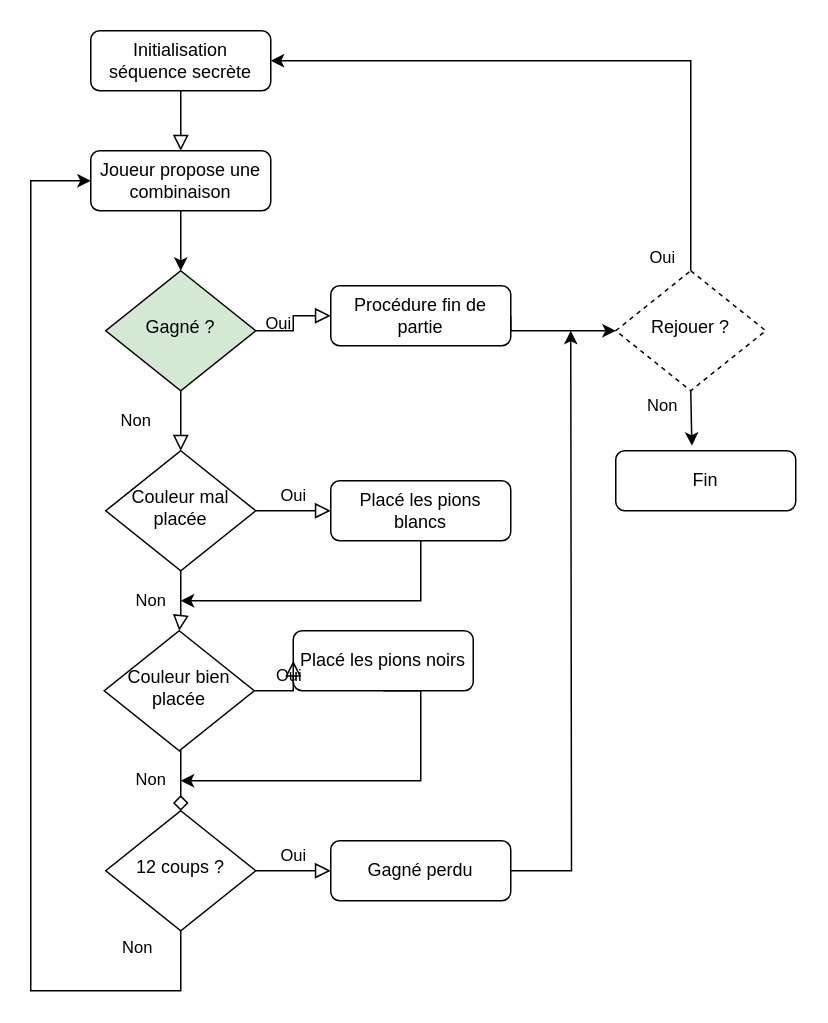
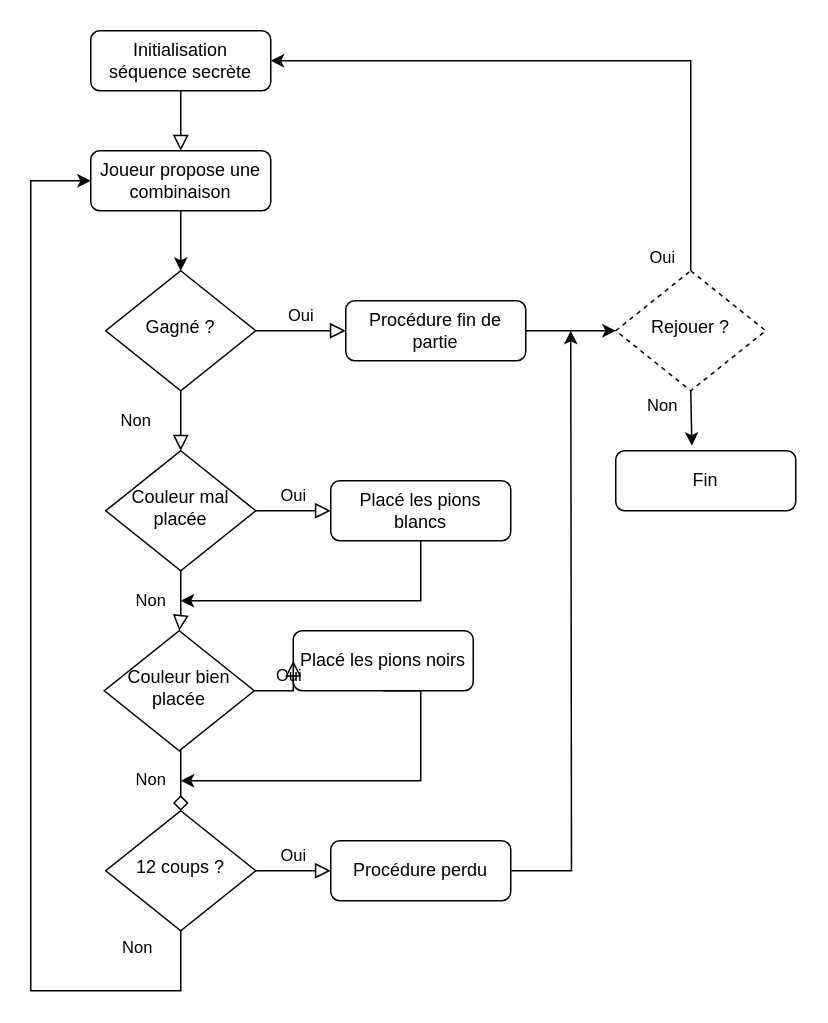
- <mxCell id="8" value="Procédure fin de partie" style="rounded=1;whiteSpace=wrap;html=1;fontSize=12;glass=0;strokeWidth=1;shadow=0;" parent="1" vertex="1"><mxGeometry x="220" y="190" width="120" height="40" as="geometry" /></mxCell>
+ <mxCell id="8" value="Procédure fin de partie" style="rounded=1;whiteSpace=wrap;html=1;fontSize=12;glass=0;strokeWidth=1;shadow=0;" parent="1" vertex="1"><mxGeometry x="230" y="200" width="120" height="40" as="geometry" /></mxCell>
- <mxCell id="6" value="Gagné ?" style="rhombus;whiteSpace=wrap;html=1;shadow=0;fontFamily=Helvetica;fontSize=12;align=center;strokeWidth=1;spacing=6;spacingTop=-4;fillColor=#d5e8d4;" parent="1" vertex="1"><mxGeometry x="70" y="180" width="100" height="80" as="geometry" /></mxCell>
+ <mxCell id="6" value="Gagné ?" style="rhombus;whiteSpace=wrap;html=1;shadow=0;fontFamily=Helvetica;fontSize=12;align=center;strokeWidth=1;spacing=6;spacingTop=-4;" parent="1" vertex="1"><mxGeometry x="70" y="180" width="100" height="80" as="geometry" /></mxCell>
- <mxCell id="29" value="Gagné perdu" style="rounded=1;whiteSpace=wrap;html=1;fontSize=12;glass=0;strokeWidth=1;shadow=0;" vertex="1" parent="1"><mxGeometry x="220" y="560" width="120" height="40" as="geometry" /></mxCell>
+ <mxCell id="29" value="Procédure perdu" style="rounded=1;whiteSpace=wrap;html=1;fontSize=12;glass=0;strokeWidth=1;shadow=0;" vertex="1" parent="1"><mxGeometry x="220" y="560" width="120" height="40" as="geometry" /></mxCell>
